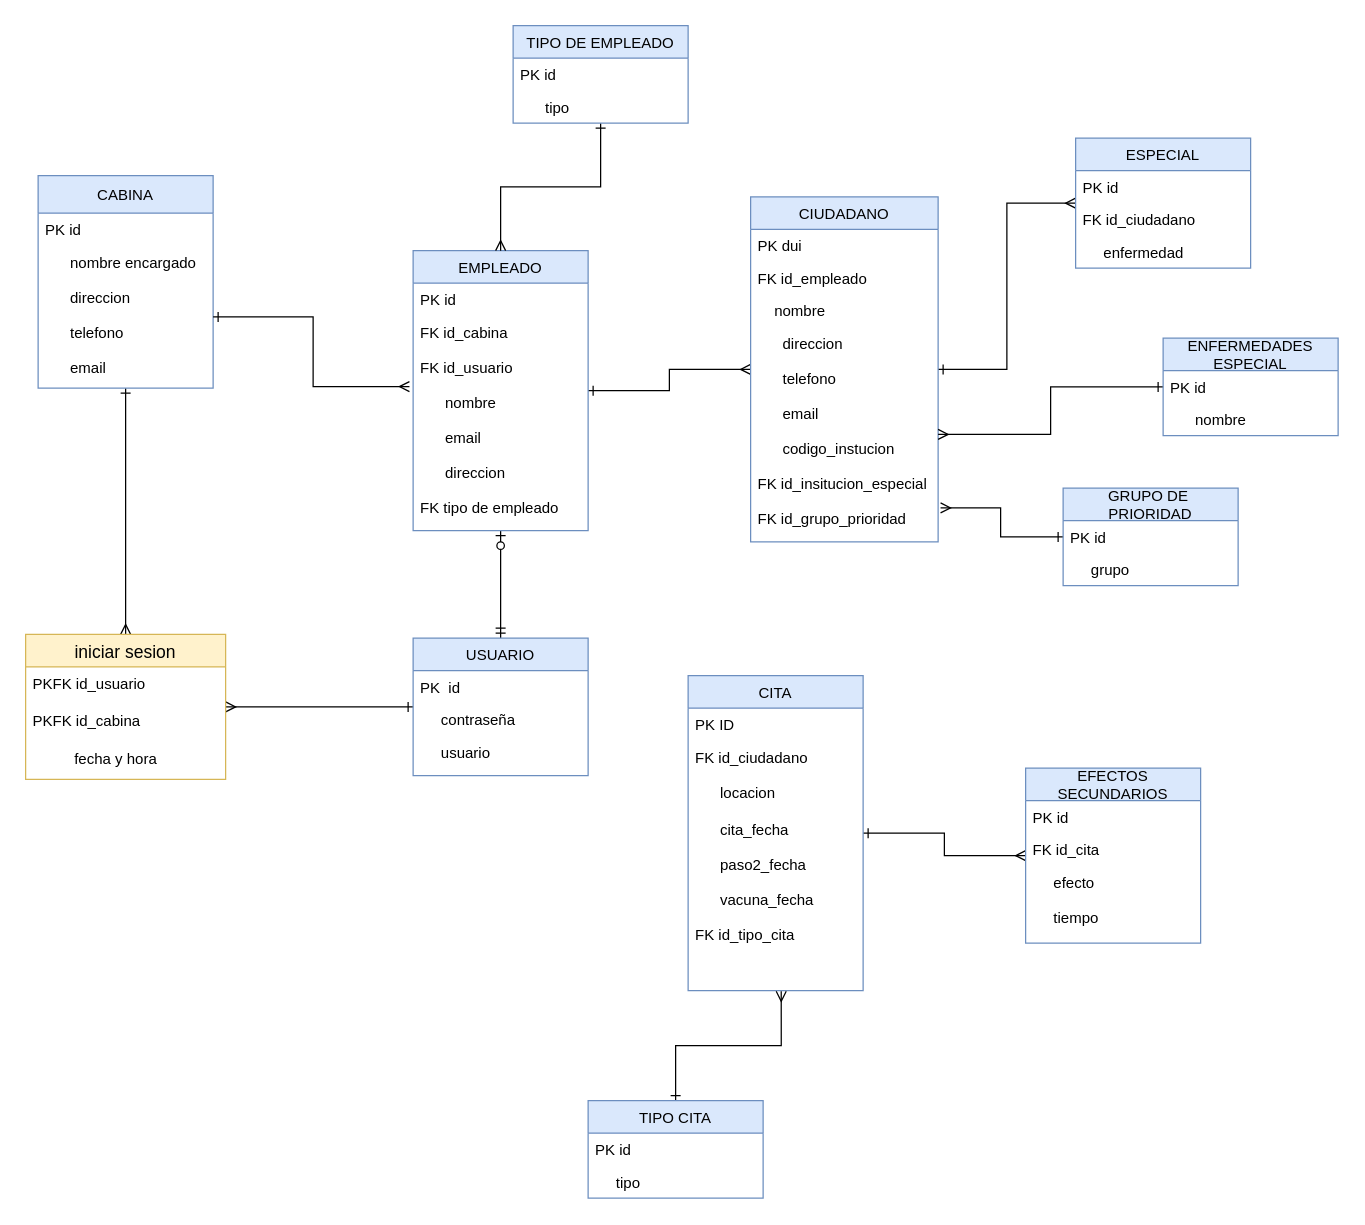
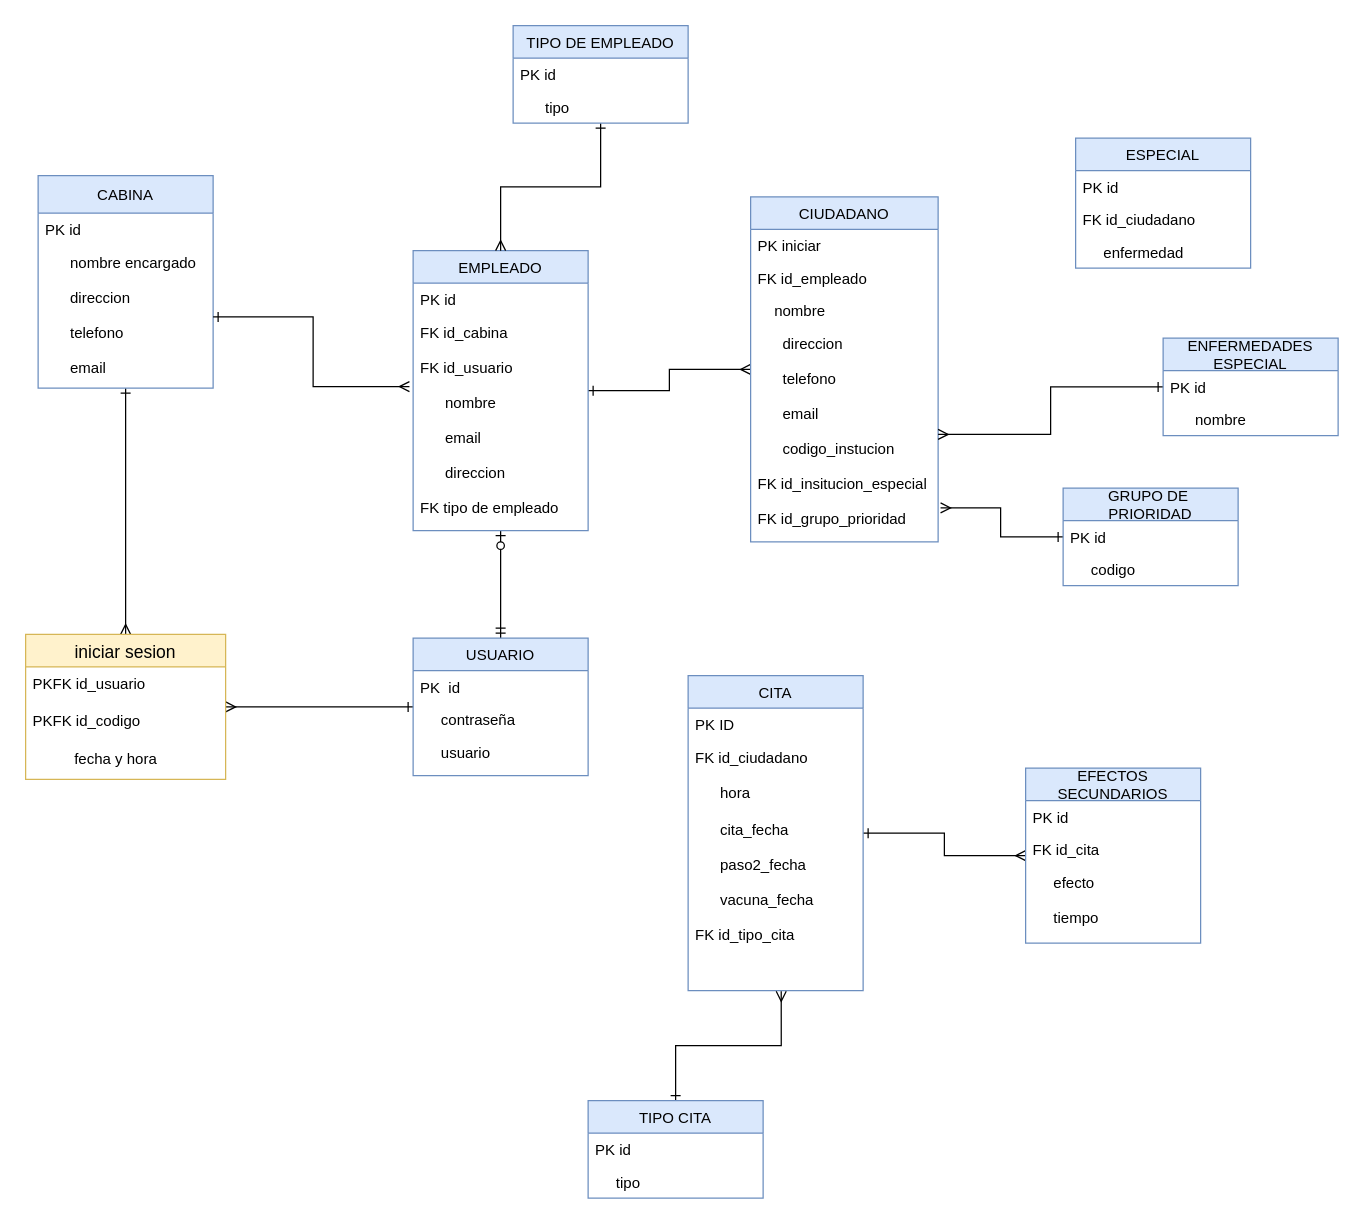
- <mxCell id="13" value="PK dui" style="text;strokeColor=none;fillColor=none;align=left;verticalAlign=top;spacingLeft=4;spacingRight=4;overflow=hidden;rotatable=0;points=[[0,0.5],[1,0.5]];portConstraint=eastwest;fontStyle=0" parent="12" vertex="1"><mxGeometry y="26" width="150" height="26" as="geometry" /></mxCell>
+ <mxCell id="13" value="PK iniciar" style="text;strokeColor=none;fillColor=none;align=left;verticalAlign=top;spacingLeft=4;spacingRight=4;overflow=hidden;rotatable=0;points=[[0,0.5],[1,0.5]];portConstraint=eastwest;fontStyle=0" parent="12" vertex="1"><mxGeometry y="26" width="150" height="26" as="geometry" /></mxCell>
- <mxCell id="11" style="edgeStyle=orthogonalEdgeStyle;rounded=0;orthogonalLoop=1;jettySize=auto;html=1;startArrow=ERone;startFill=0;endArrow=ERmany;endFill=0;" parent="1" source="12" target="31" edge="1"><mxGeometry relative="1" as="geometry" /></mxCell>
- <mxCell id="46" value="      grupo" style="text;strokeColor=none;fillColor=none;align=left;verticalAlign=top;spacingLeft=4;spacingRight=4;overflow=hidden;rotatable=0;points=[[0,0.5],[1,0.5]];portConstraint=eastwest;" parent="44" vertex="1"><mxGeometry y="52" width="140" height="26" as="geometry" /></mxCell>
+ <mxCell id="46" value="      codigo" style="text;strokeColor=none;fillColor=none;align=left;verticalAlign=top;spacingLeft=4;spacingRight=4;overflow=hidden;rotatable=0;points=[[0,0.5],[1,0.5]];portConstraint=eastwest;" parent="44" vertex="1"><mxGeometry y="52" width="140" height="26" as="geometry" /></mxCell>
- <mxCell id="29" value="PKFK id_cabina" style="text;strokeColor=none;fillColor=none;spacingLeft=4;spacingRight=4;overflow=hidden;rotatable=0;points=[[0,0.5],[1,0.5]];portConstraint=eastwest;fontSize=12;" parent="27" vertex="1"><mxGeometry y="56" width="160" height="30" as="geometry" /></mxCell>
+ <mxCell id="29" value="PKFK id_codigo" style="text;strokeColor=none;fillColor=none;spacingLeft=4;spacingRight=4;overflow=hidden;rotatable=0;points=[[0,0.5],[1,0.5]];portConstraint=eastwest;fontSize=12;" parent="27" vertex="1"><mxGeometry y="56" width="160" height="30" as="geometry" /></mxCell>
- <mxCell id="20" value="FK id_ciudadano&#10;&#10;      locacion" style="text;strokeColor=none;fillColor=none;align=left;verticalAlign=top;spacingLeft=4;spacingRight=4;overflow=hidden;rotatable=0;points=[[0,0.5],[1,0.5]];portConstraint=eastwest;" parent="18" vertex="1"><mxGeometry y="52" width="140" height="58" as="geometry" /></mxCell>
+ <mxCell id="20" value="FK id_ciudadano&#10;&#10;      hora" style="text;strokeColor=none;fillColor=none;align=left;verticalAlign=top;spacingLeft=4;spacingRight=4;overflow=hidden;rotatable=0;points=[[0,0.5],[1,0.5]];portConstraint=eastwest;" parent="18" vertex="1"><mxGeometry y="52" width="140" height="58" as="geometry" /></mxCell>
